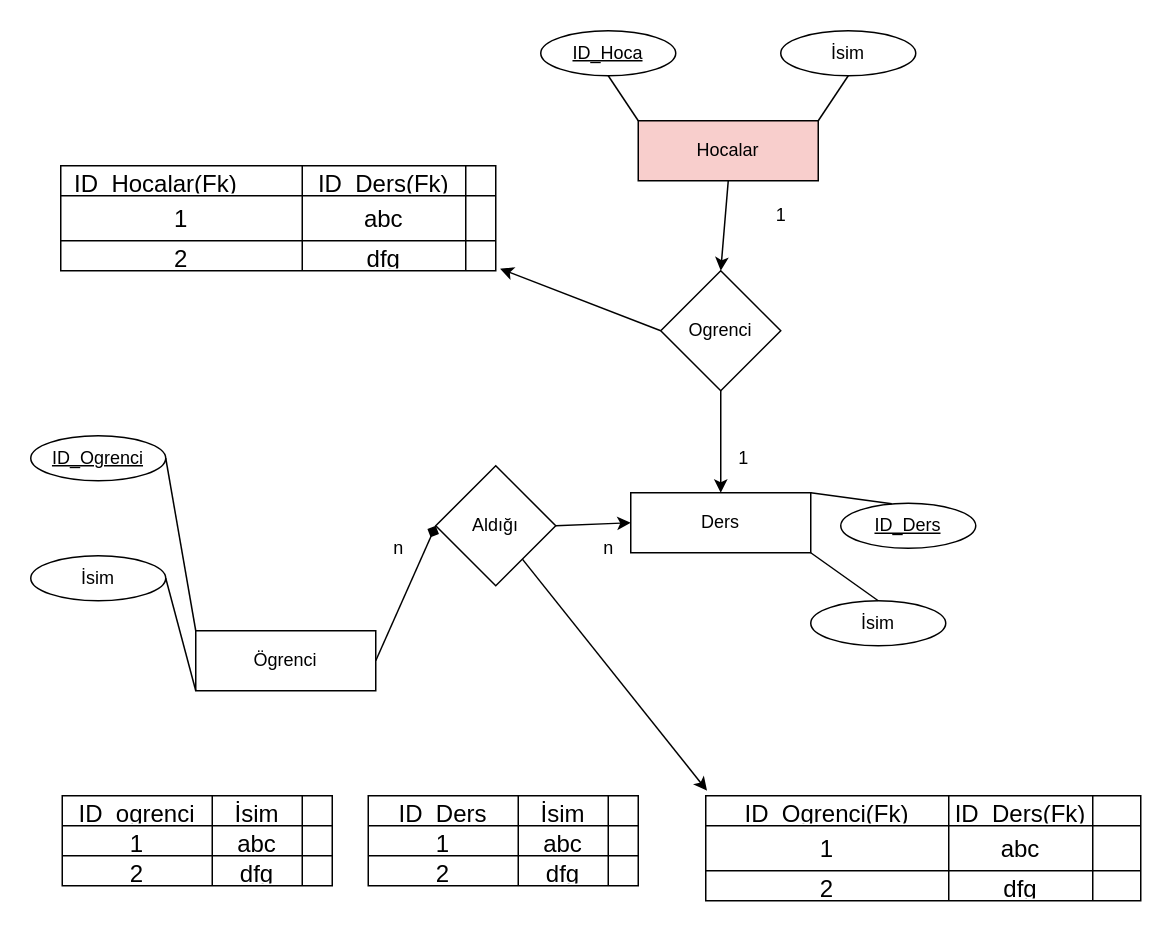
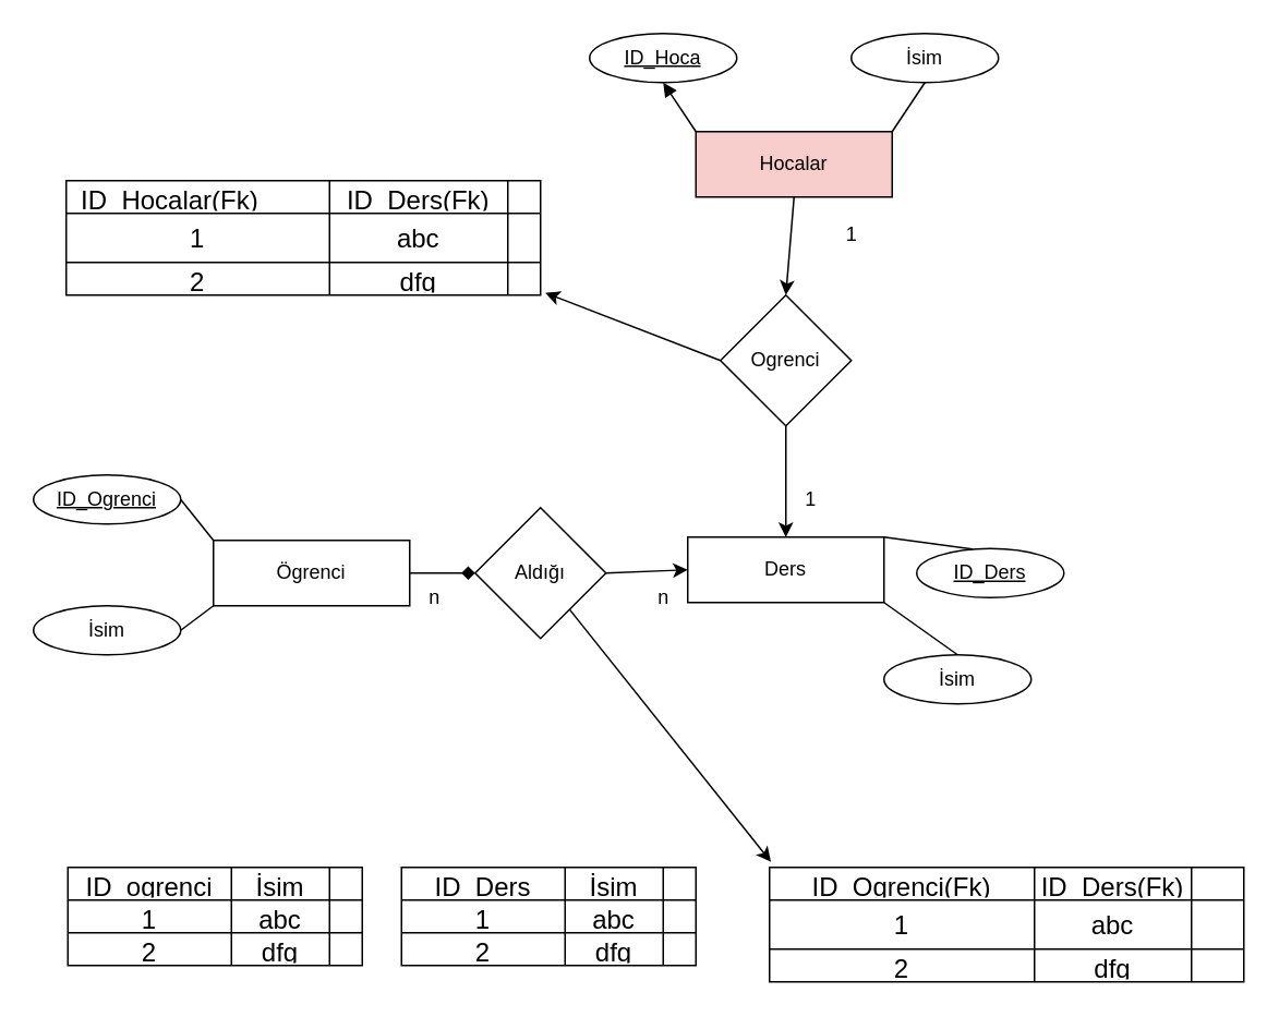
- <mxCell id="19" value="" style="endArrow=none;html=1;rounded=0;entryX=0.5;entryY=1;entryDx=0;entryDy=0;exitX=0;exitY=0;exitDx=0;exitDy=0;" edge="1" parent="1" source="10" target="7"><mxGeometry width="50" height="50" relative="1" as="geometry"><mxPoint x="400" y="200" as="sourcePoint" /><mxPoint x="450" y="150" as="targetPoint" /></mxGeometry></mxCell>
+ <mxCell id="19" value="" style="endArrow=block;html=1;rounded=0;entryX=0.5;entryY=1;entryDx=0;entryDy=0;exitX=0;exitY=0;exitDx=0;exitDy=0;" edge="1" parent="1" source="10" target="7"><mxGeometry width="50" height="50" relative="1" as="geometry"><mxPoint x="400" y="200" as="sourcePoint" /><mxPoint x="450" y="150" as="targetPoint" /></mxGeometry></mxCell>
- <mxCell id="2" value="Ögrenci" style="rounded=0;whiteSpace=wrap;html=1;" vertex="1" parent="1"><mxGeometry x="130" y="420" width="120" height="40" as="geometry" /></mxCell>
+ <mxCell id="2" value="Ögrenci" style="rounded=0;whiteSpace=wrap;html=1;" vertex="1" parent="1"><mxGeometry x="130" y="330" width="120" height="40" as="geometry" /></mxCell>
